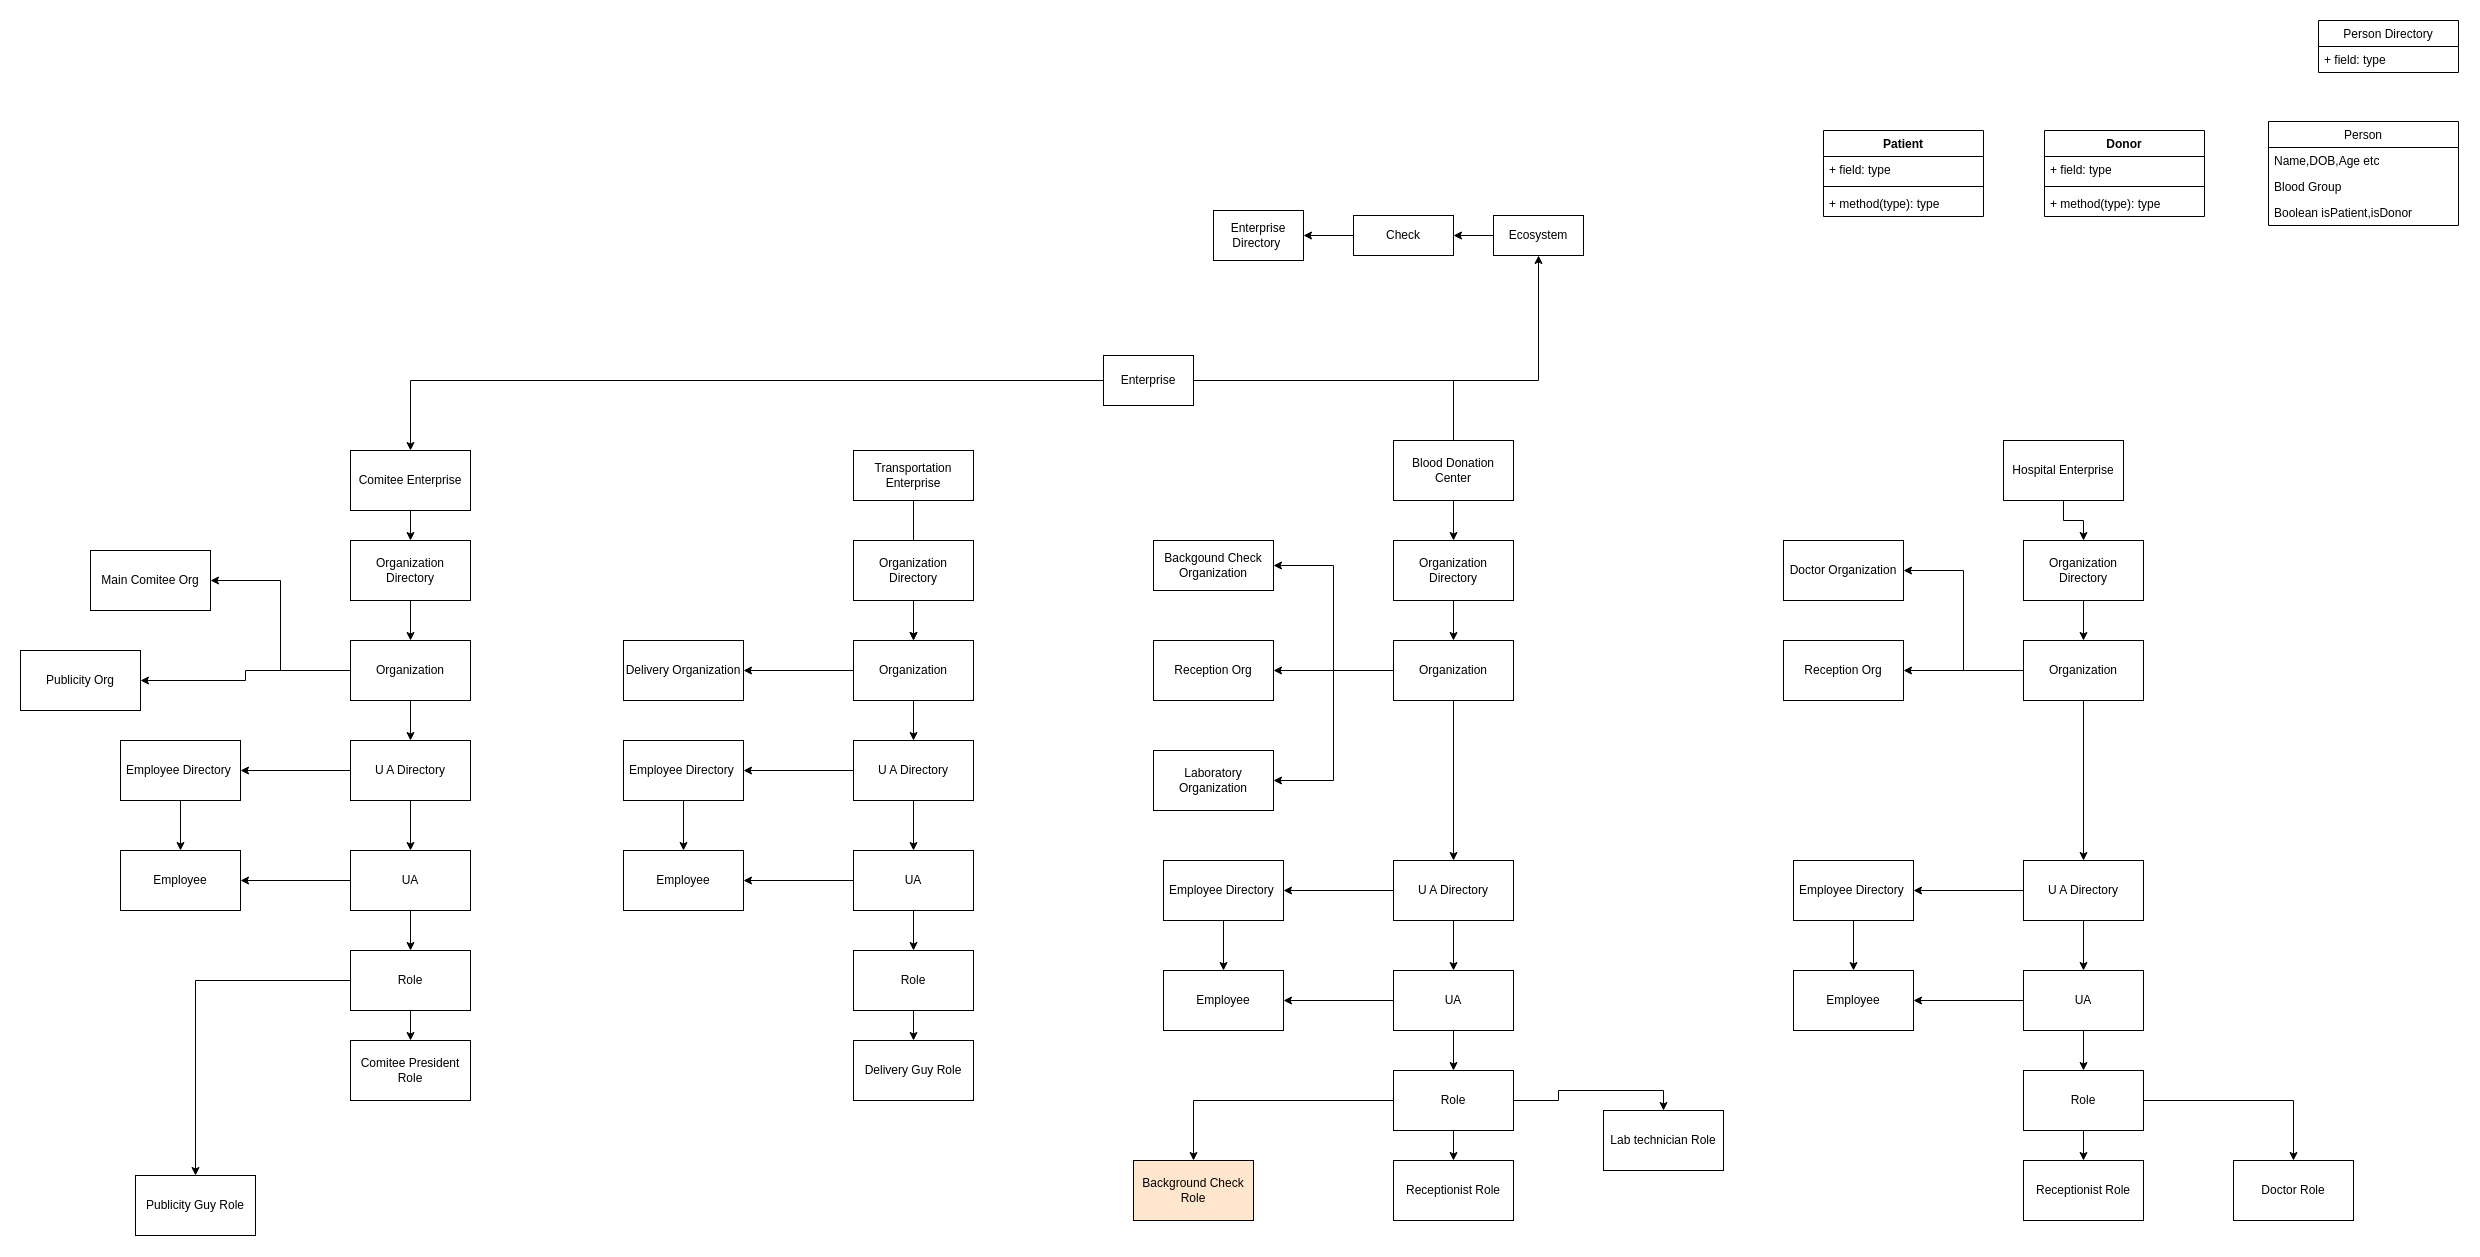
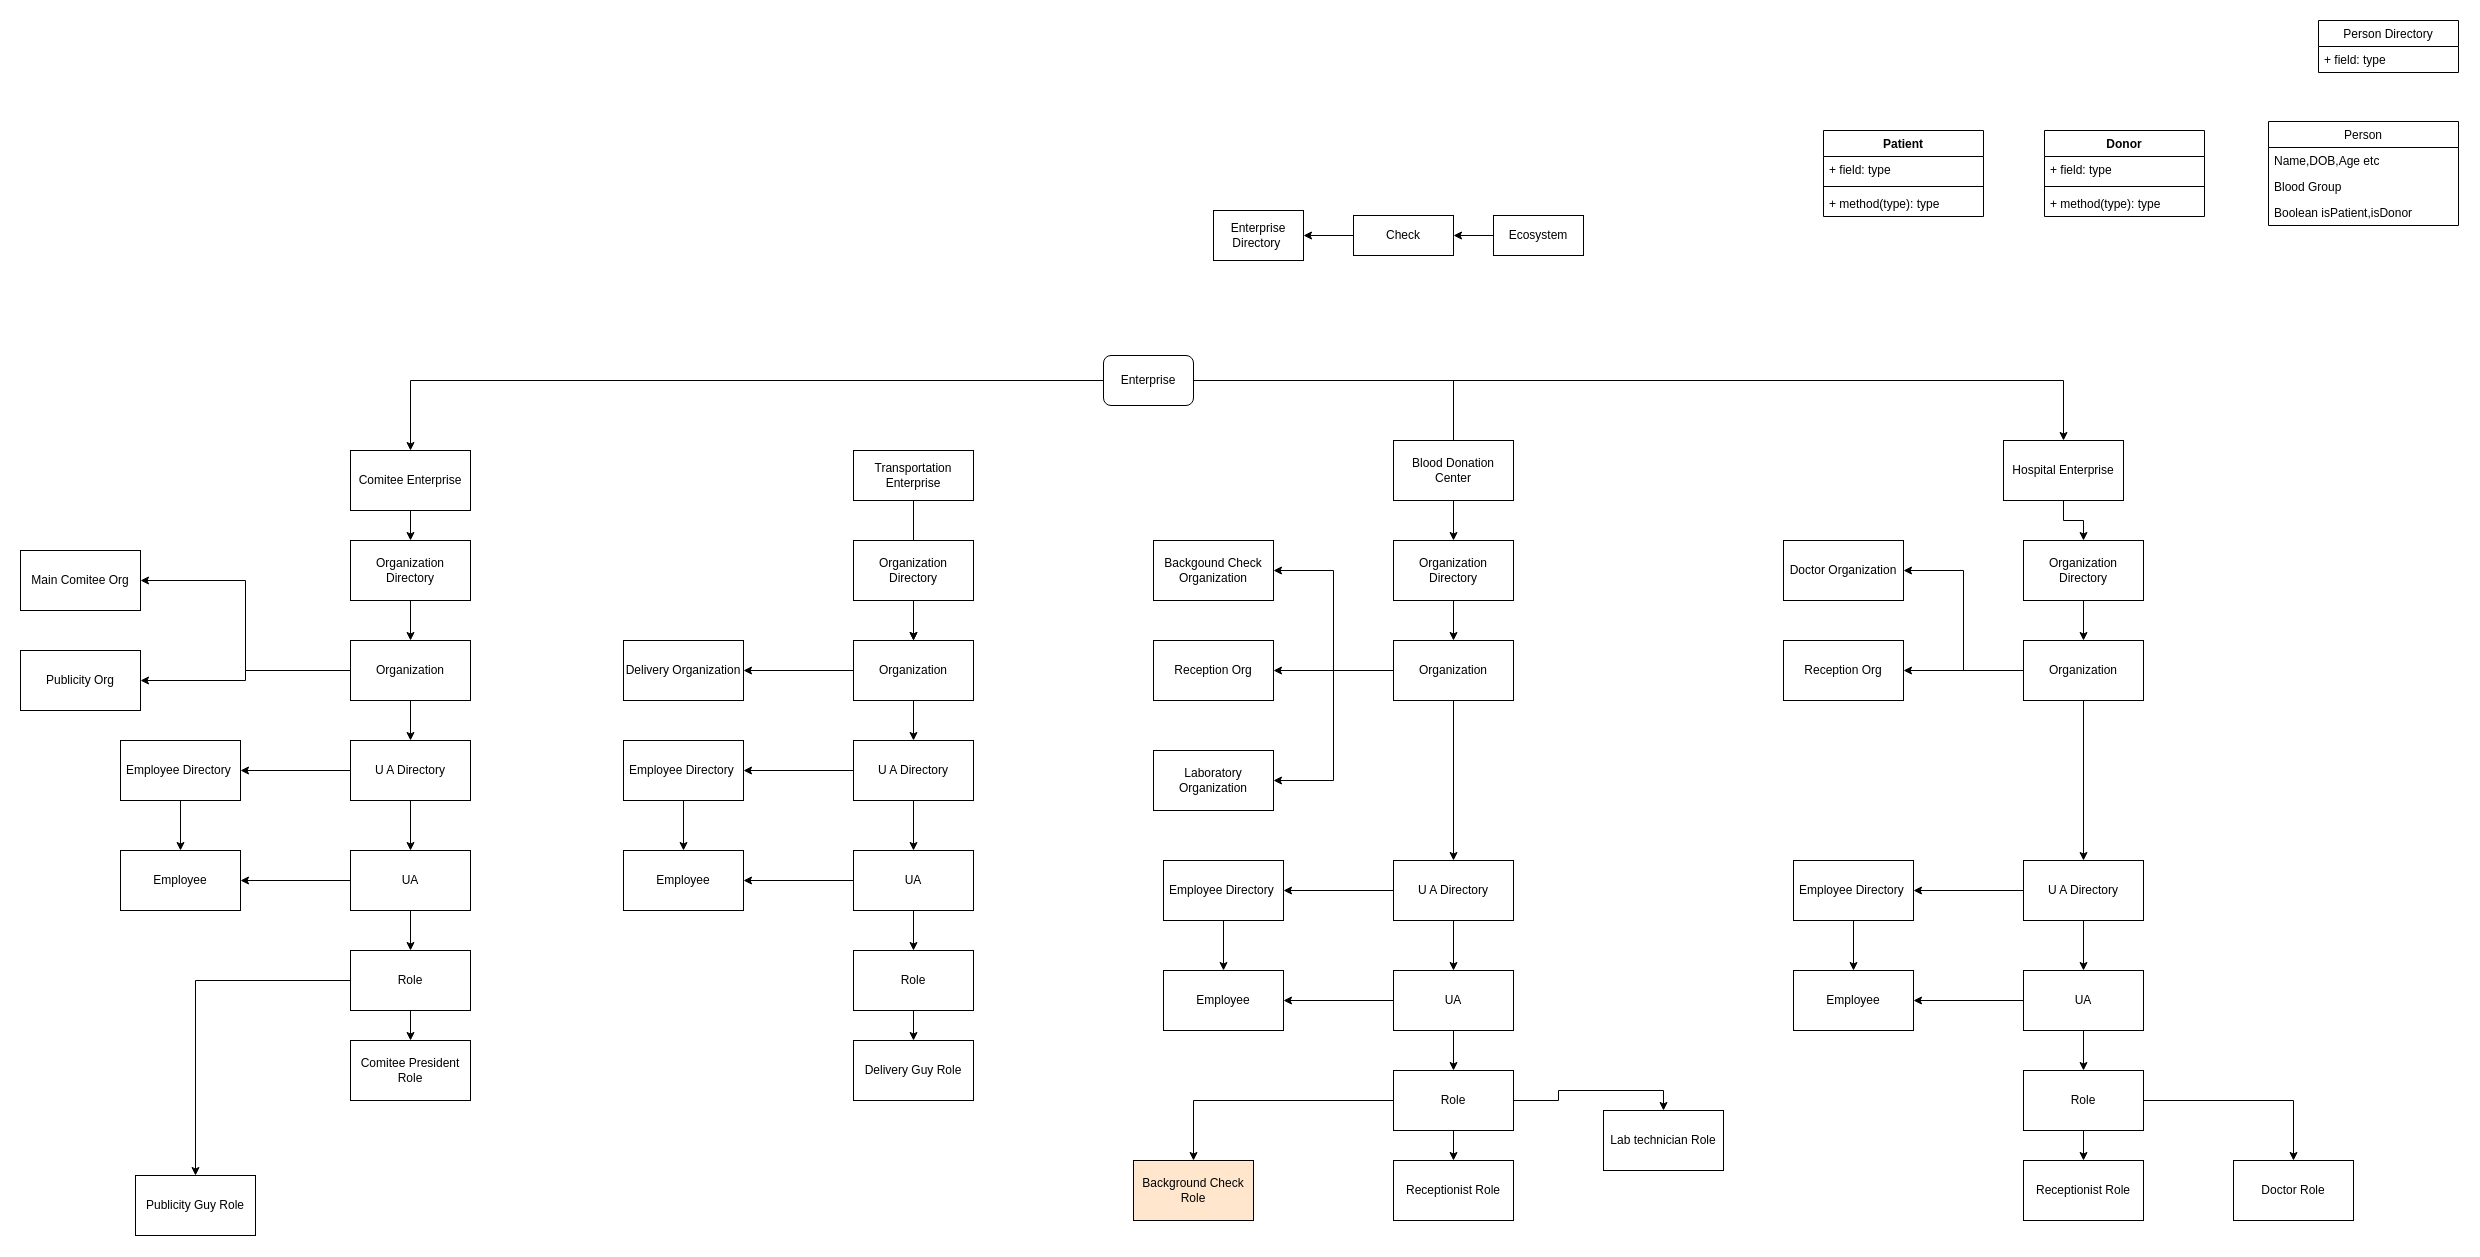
- <mxCell id="9" style="edgeStyle=orthogonalEdgeStyle;rounded=0;orthogonalLoop=1;jettySize=auto;html=1;" edge="1" parent="1" source="10" target="3"><mxGeometry relative="1" as="geometry" /></mxCell>
+ <mxCell id="9" style="edgeStyle=orthogonalEdgeStyle;rounded=0;orthogonalLoop=1;jettySize=auto;html=1;entryX=0.5;entryY=0;entryDx=0;entryDy=0;" edge="1" parent="1" source="10" target="84"><mxGeometry relative="1" as="geometry" /></mxCell>
- <mxCell id="10" value="Enterprise" style="rounded=0;whiteSpace=wrap;html=1;" vertex="1" parent="1"><mxGeometry x="1103" y="355" width="90" height="50" as="geometry" /></mxCell>
+ <mxCell id="10" value="Enterprise" style="whiteSpace=wrap;html=1;rounded=1;" vertex="1" parent="1"><mxGeometry x="1103" y="355" width="90" height="50" as="geometry" /></mxCell>
- <mxCell id="64" value="Backgound Check Organization" style="rounded=0;whiteSpace=wrap;html=1;" vertex="1" parent="1"><mxGeometry x="1153" y="540" width="120" height="50" as="geometry" /></mxCell>
+ <mxCell id="64" value="Backgound Check Organization" style="rounded=0;whiteSpace=wrap;html=1;" vertex="1" parent="1"><mxGeometry x="1153" y="540" width="120" height="60" as="geometry" /></mxCell>
- <mxCell id="19" value="Main Comitee Org" style="rounded=0;whiteSpace=wrap;html=1;" vertex="1" parent="1"><mxGeometry x="90" y="550" width="120" height="60" as="geometry" /></mxCell>
+ <mxCell id="19" value="Main Comitee Org" style="rounded=0;whiteSpace=wrap;html=1;" vertex="1" parent="1"><mxGeometry x="20" y="550" width="120" height="60" as="geometry" /></mxCell>
